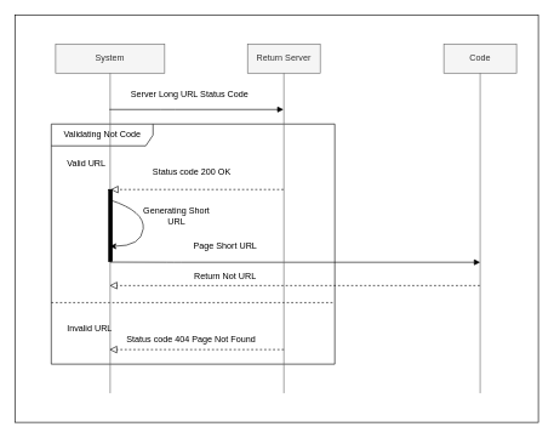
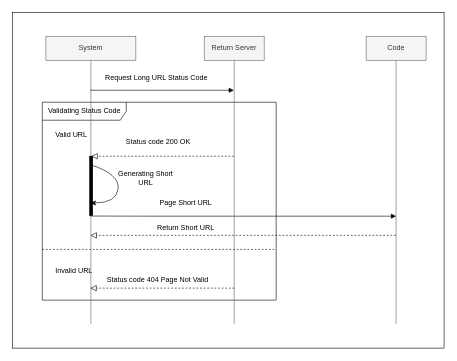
- <mxCell id="19" value="Server Long URL Status Code" style="text;html=1;align=center;verticalAlign=middle;resizable=0;points=[];autosize=1;strokeColor=none;fillColor=none;" parent="1" vertex="1"><mxGeometry x="165" y="115" width="190" height="30" as="geometry" /></mxCell>
+ <mxCell id="19" value="Request Long URL Status Code" style="text;html=1;align=center;verticalAlign=middle;resizable=0;points=[];autosize=1;strokeColor=none;fillColor=none;" parent="1" vertex="1"><mxGeometry x="165" y="115" width="190" height="30" as="geometry" /></mxCell>
- <mxCell id="3" value="Validating Not Code" style="shape=umlFrame;tabWidth=110;tabHeight=30;tabPosition=left;html=1;boundedLbl=1;labelInHeader=1;width=140;height=30;" parent="1" vertex="1"><mxGeometry x="70" y="170" width="390" height="330" as="geometry" /></mxCell>
+ <mxCell id="3" value="Validating Status Code" style="shape=umlFrame;tabWidth=110;tabHeight=30;tabPosition=left;html=1;boundedLbl=1;labelInHeader=1;width=140;height=30;" parent="1" vertex="1"><mxGeometry x="70" y="170" width="390" height="330" as="geometry" /></mxCell>
- <mxCell id="16" value="Return Not URL" style="text;html=1;align=center;verticalAlign=middle;resizable=0;points=[];autosize=1;strokeColor=none;fillColor=none;" parent="1" vertex="1"><mxGeometry x="249" y="364" width="120" height="30" as="geometry" /></mxCell>
+ <mxCell id="16" value="Return Short URL" style="text;html=1;align=center;verticalAlign=middle;resizable=0;points=[];autosize=1;strokeColor=none;fillColor=none;" parent="1" vertex="1"><mxGeometry x="249" y="364" width="120" height="30" as="geometry" /></mxCell>
- <mxCell id="7" value="Status code 404 Page Not Found" style="text;html=1;align=center;verticalAlign=middle;resizable=0;points=[];autosize=1;strokeColor=none;fillColor=none;" parent="3" vertex="1"><mxGeometry x="92.406" y="281.512" width="200" height="30" as="geometry" /></mxCell>
+ <mxCell id="7" value="Status code 404 Page Not Valid" style="text;html=1;align=center;verticalAlign=middle;resizable=0;points=[];autosize=1;strokeColor=none;fillColor=none;" parent="3" vertex="1"><mxGeometry x="92.406" y="281.512" width="200" height="30" as="geometry" /></mxCell>
